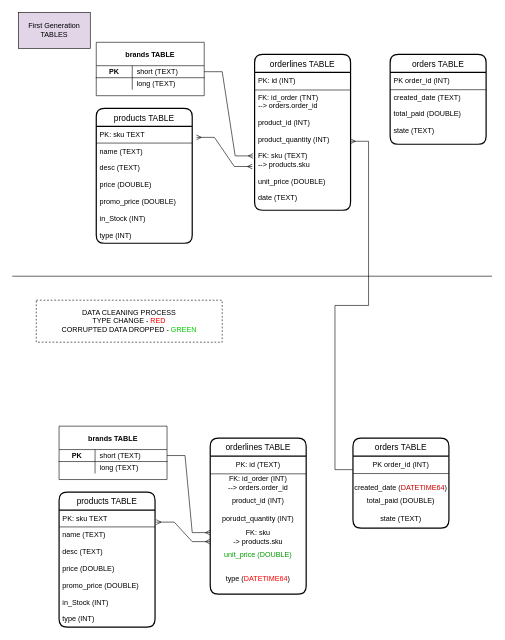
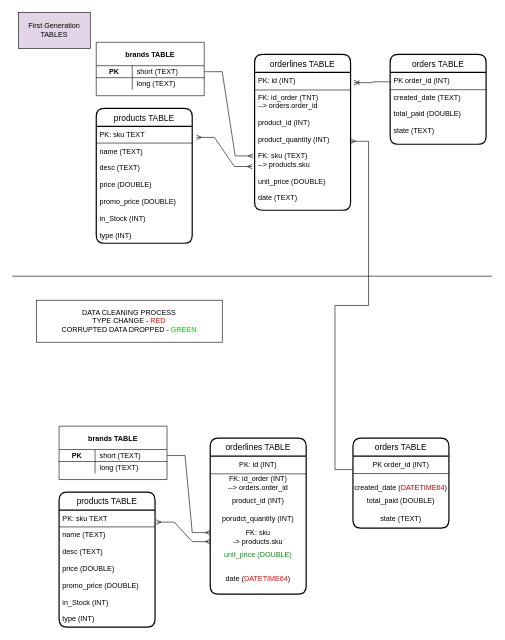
+ <mxCell id="18" value="" style="edgeStyle=entityRelationEdgeStyle;fontSize=12;html=1;endArrow=ERoneToMany;rounded=0;exitX=0.012;exitY=0.132;exitDx=0;exitDy=0;exitPerimeter=0;entryX=1.036;entryY=0.075;entryDx=0;entryDy=0;entryPerimeter=0;" edge="1" parent="1" source="11" target="14"><mxGeometry width="100" height="100" relative="1" as="geometry"><mxPoint x="480" y="280" as="sourcePoint" /><mxPoint x="580" y="180" as="targetPoint" /></mxGeometry></mxCell>
- <mxCell id="50" value="DATA CLEANING PROCESS&lt;br&gt;TYPE CHANGE - &lt;font color=&quot;#ff0000&quot;&gt;RED&lt;br&gt;&lt;/font&gt;CORRUPTED DATA DROPPED - &lt;font color=&quot;#00cc00&quot;&gt;GREEN&lt;/font&gt;&lt;br&gt;" style="whiteSpace=wrap;html=1;dashed=1;" vertex="1" parent="1"><mxGeometry x="60" y="500" width="310" height="70" as="geometry" /></mxCell>
+ <mxCell id="50" value="DATA CLEANING PROCESS&lt;br&gt;TYPE CHANGE - &lt;font color=&quot;#ff0000&quot;&gt;RED&lt;br&gt;&lt;/font&gt;CORRUPTED DATA DROPPED - &lt;font color=&quot;#00cc00&quot;&gt;GREEN&lt;/font&gt;&lt;br&gt;" style="whiteSpace=wrap;html=1;" vertex="1" parent="1"><mxGeometry x="60" y="500" width="310" height="70" as="geometry" /></mxCell>
- <mxCell id="38" value="PK: id (TEXT)" style="text;html=1;strokeColor=none;fillColor=none;align=center;verticalAlign=middle;whiteSpace=wrap;rounded=0;labelBorderColor=none;fontColor=#000000;" vertex="1" parent="36"><mxGeometry y="30" width="160" height="30" as="geometry" /></mxCell>
+ <mxCell id="38" value="PK: id (INT)" style="text;html=1;strokeColor=none;fillColor=none;align=center;verticalAlign=middle;whiteSpace=wrap;rounded=0;labelBorderColor=none;fontColor=#000000;" vertex="1" parent="36"><mxGeometry y="30" width="160" height="30" as="geometry" /></mxCell>
- <mxCell id="44" value="type (&lt;font color=&quot;#ff0000&quot;&gt;DATETIME64&lt;/font&gt;)" style="text;html=1;strokeColor=none;fillColor=none;align=center;verticalAlign=middle;whiteSpace=wrap;rounded=0;labelBorderColor=none;fontColor=#000000;" vertex="1" parent="36"><mxGeometry y="210" width="160" height="50" as="geometry" /></mxCell>
+ <mxCell id="44" value="date (&lt;font color=&quot;#ff0000&quot;&gt;DATETIME64&lt;/font&gt;)" style="text;html=1;strokeColor=none;fillColor=none;align=center;verticalAlign=middle;whiteSpace=wrap;rounded=0;labelBorderColor=none;fontColor=#000000;" vertex="1" parent="36"><mxGeometry y="210" width="160" height="50" as="geometry" /></mxCell>
